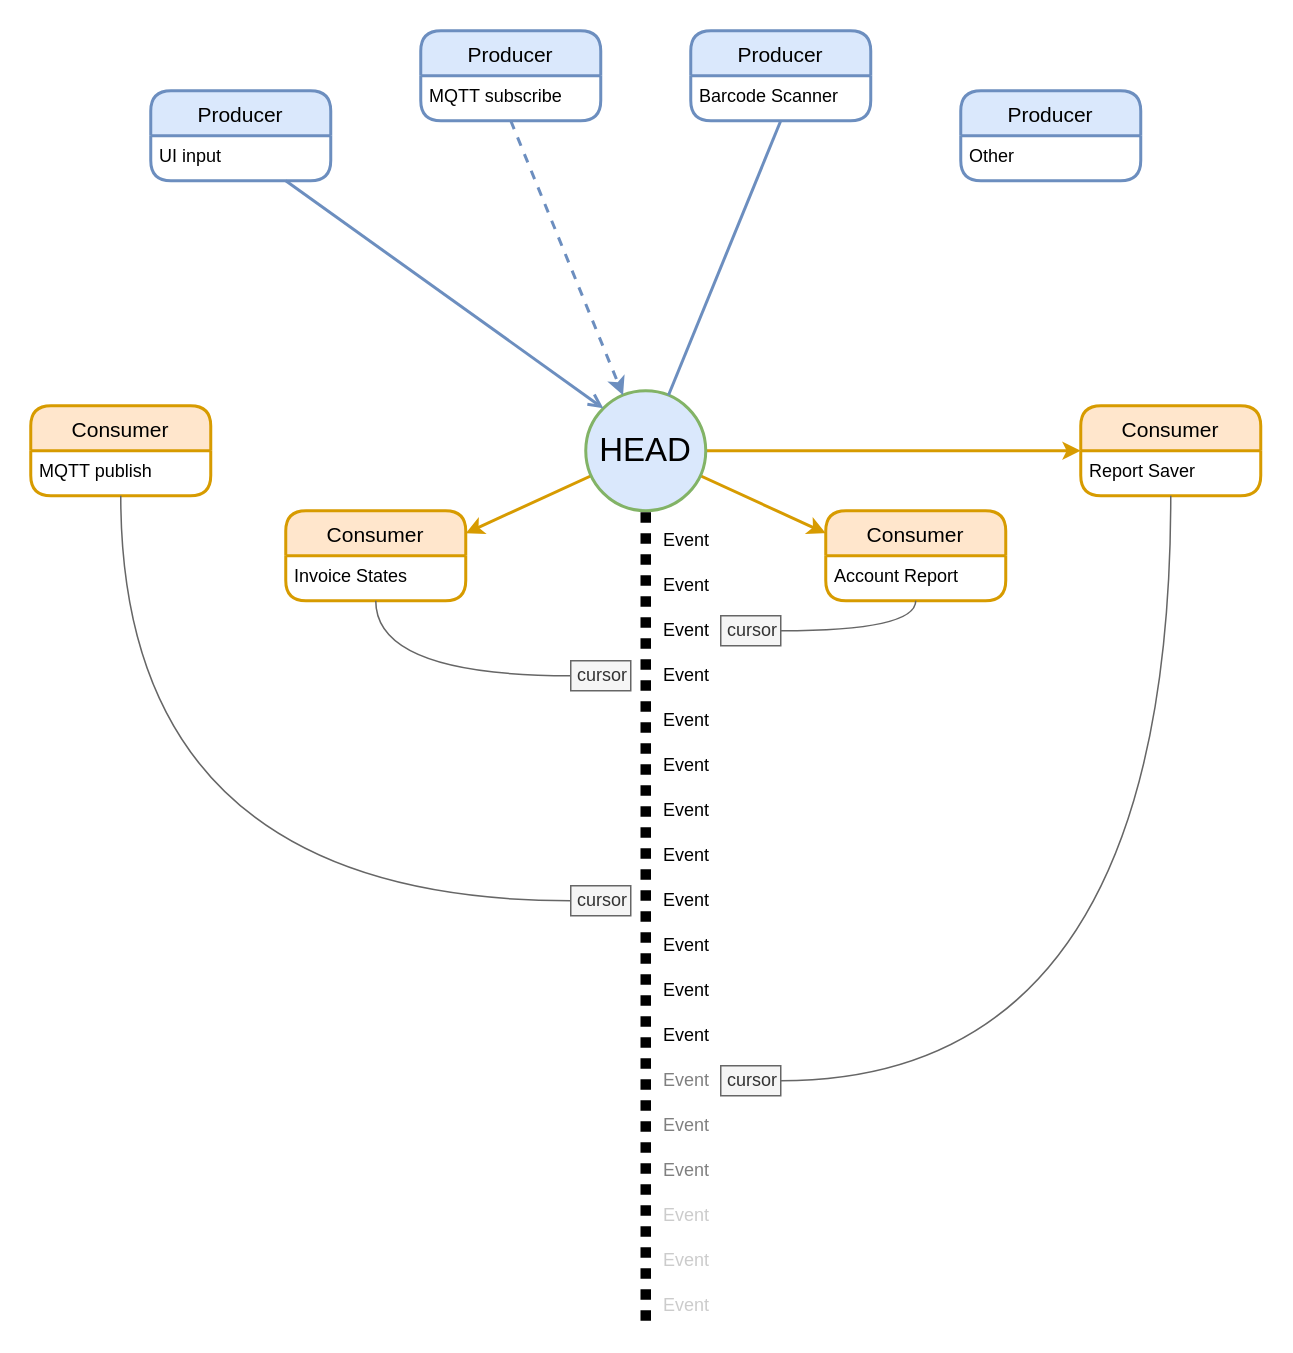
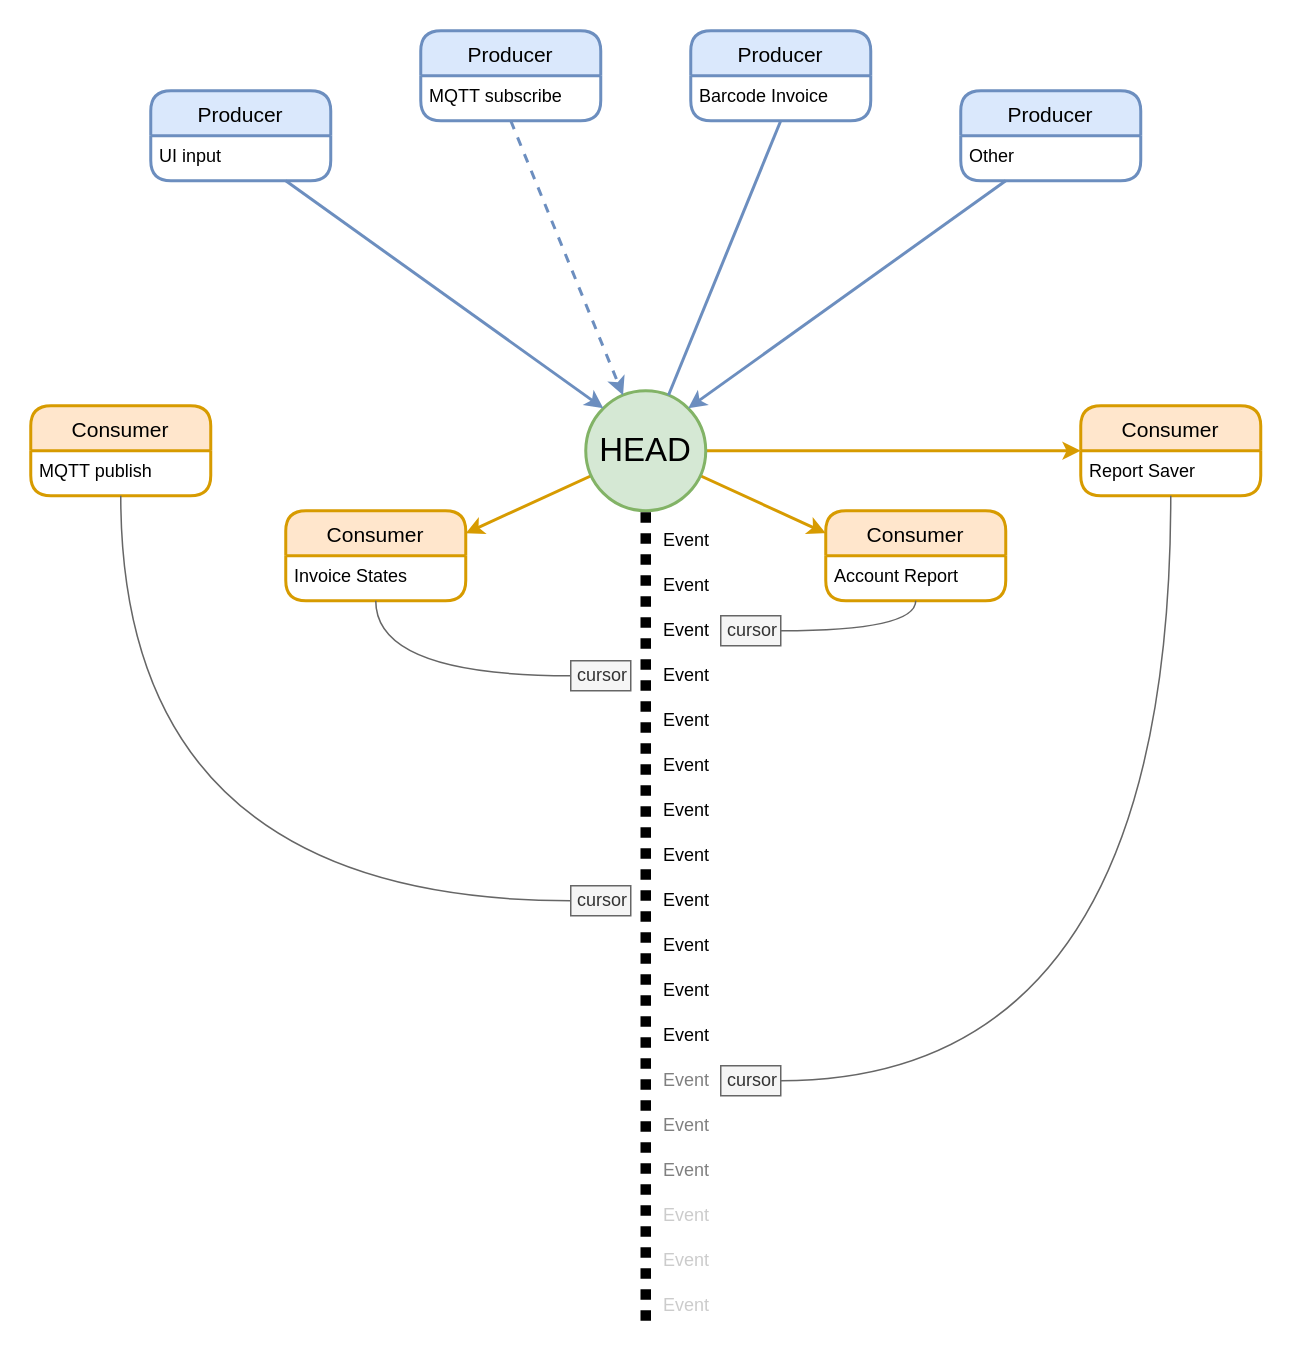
- <mxCell id="28" value="Barcode Scanner" style="align=left;strokeColor=none;fillColor=none;spacingLeft=4;fontSize=12;verticalAlign=top;resizable=0;rotatable=0;part=1;" vertex="1" parent="27"><mxGeometry y="30" width="120" height="30" as="geometry" /></mxCell>
+ <mxCell id="28" value="Barcode Invoice" style="align=left;strokeColor=none;fillColor=none;spacingLeft=4;fontSize=12;verticalAlign=top;resizable=0;rotatable=0;part=1;" vertex="1" parent="27"><mxGeometry y="30" width="120" height="30" as="geometry" /></mxCell>
+ <mxCell id="36" style="edgeStyle=none;rounded=0;orthogonalLoop=1;jettySize=auto;html=1;exitX=0.25;exitY=1;exitDx=0;exitDy=0;startArrow=none;startFill=0;endArrow=classic;endFill=1;strokeWidth=2;fontColor=#808080;entryX=1;entryY=0;entryDx=0;entryDy=0;fillColor=#dae8fc;strokeColor=#6c8ebf;" edge="1" parent="1" source="30" target="5"><mxGeometry relative="1" as="geometry"><mxPoint x="500" y="260" as="targetPoint" /></mxGeometry></mxCell>
- <mxCell id="33" style="edgeStyle=none;rounded=0;orthogonalLoop=1;jettySize=auto;html=1;exitX=0.75;exitY=1;exitDx=0;exitDy=0;startArrow=none;startFill=0;endArrow=open;endFill=1;strokeWidth=2;fontColor=#808080;entryX=0;entryY=0;entryDx=0;entryDy=0;fillColor=#dae8fc;strokeColor=#6c8ebf;" edge="1" parent="1" source="32" target="5"><mxGeometry relative="1" as="geometry" /></mxCell>
+ <mxCell id="33" style="edgeStyle=none;rounded=0;orthogonalLoop=1;jettySize=auto;html=1;exitX=0.75;exitY=1;exitDx=0;exitDy=0;startArrow=none;startFill=0;endArrow=classic;endFill=1;strokeWidth=2;fontColor=#808080;entryX=0;entryY=0;entryDx=0;entryDy=0;fillColor=#dae8fc;strokeColor=#6c8ebf;" edge="1" parent="1" source="32" target="5"><mxGeometry relative="1" as="geometry" /></mxCell>
- <mxCell id="5" value="&lt;font style=&quot;font-size: 22px&quot;&gt;HEAD&lt;/font&gt;" style="ellipse;whiteSpace=wrap;html=1;aspect=fixed;strokeWidth=2;fillColor=#dae8fc;strokeColor=#82b366;" vertex="1" parent="1"><mxGeometry x="390" y="260" width="80" height="80" as="geometry" /></mxCell>
+ <mxCell id="5" value="&lt;font style=&quot;font-size: 22px&quot;&gt;HEAD&lt;/font&gt;" style="ellipse;whiteSpace=wrap;html=1;aspect=fixed;strokeWidth=2;fillColor=#d5e8d4;strokeColor=#82b366;" vertex="1" parent="1"><mxGeometry x="390" y="260" width="80" height="80" as="geometry" /></mxCell>
